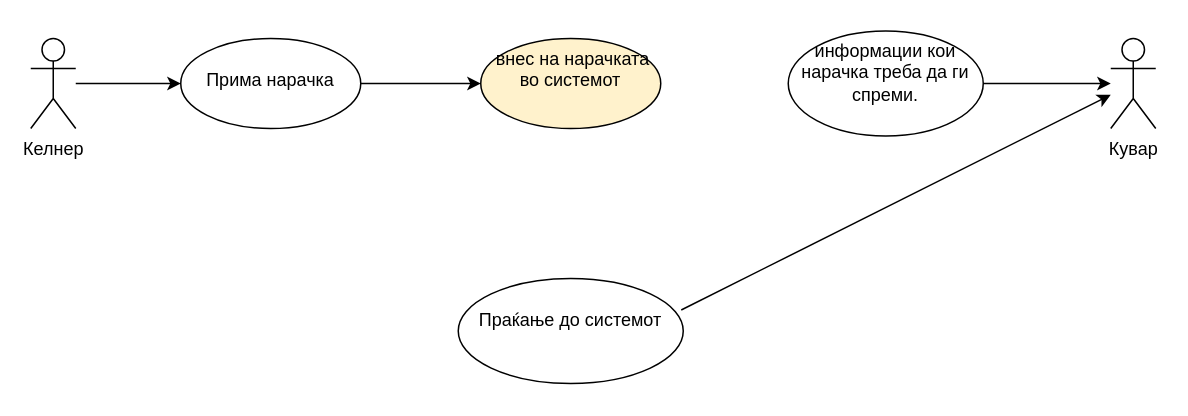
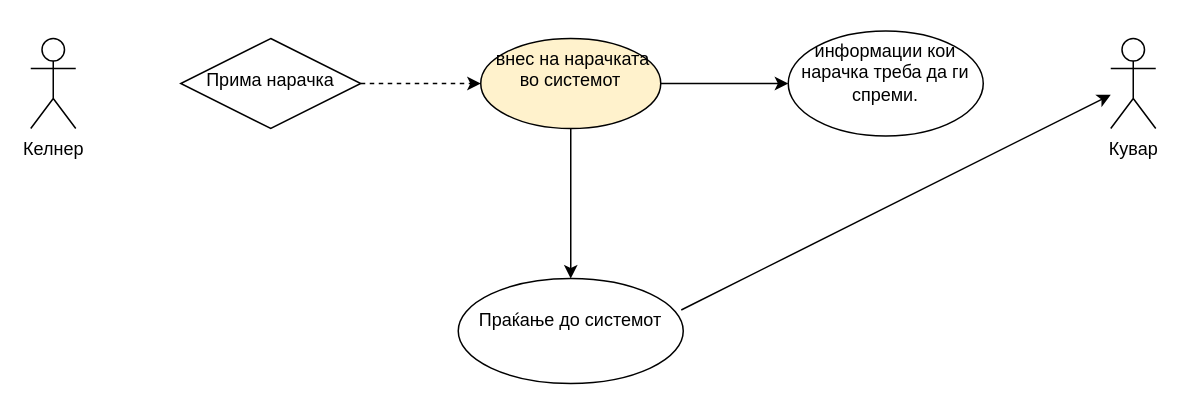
- <mxCell id="2" value="" style="edgeStyle=orthogonalEdgeStyle;rounded=0;orthogonalLoop=1;jettySize=auto;html=1;" edge="1" parent="1" source="3" target="5"><mxGeometry relative="1" as="geometry" /></mxCell>
- <mxCell id="5" value="&lt;br&gt;Прима нарачка" style="ellipse;whiteSpace=wrap;html=1;verticalAlign=top;" vertex="1" parent="1"><mxGeometry x="120" y="25" width="120" height="60" as="geometry" /></mxCell>
+ <mxCell id="5" value="&lt;br&gt;Прима нарачка" style="rhombus;whiteSpace=wrap;html=1;verticalAlign=top;" vertex="1" parent="1"><mxGeometry x="120" y="25" width="120" height="60" as="geometry" /></mxCell>
- <mxCell id="4" value="" style="edgeStyle=orthogonalEdgeStyle;rounded=0;orthogonalLoop=1;jettySize=auto;html=1;" edge="1" parent="1" source="5" target="8"><mxGeometry relative="1" as="geometry" /></mxCell>
+ <mxCell id="4" value="" style="edgeStyle=orthogonalEdgeStyle;rounded=0;orthogonalLoop=1;jettySize=auto;html=1;dashed=1;" edge="1" parent="1" source="5" target="8"><mxGeometry relative="1" as="geometry" /></mxCell>
+ <mxCell id="7" value="" style="edgeStyle=orthogonalEdgeStyle;rounded=0;orthogonalLoop=1;jettySize=auto;html=1;" edge="1" parent="1" source="8" target="11"><mxGeometry relative="1" as="geometry" /></mxCell>
- <mxCell id="10" value="" style="edgeStyle=orthogonalEdgeStyle;rounded=0;orthogonalLoop=1;jettySize=auto;html=1;" edge="1" parent="1" source="11" target="12"><mxGeometry relative="1" as="geometry" /></mxCell>
+ <mxCell id="6" value="" style="edgeStyle=orthogonalEdgeStyle;rounded=0;orthogonalLoop=1;jettySize=auto;html=1;" edge="1" parent="1" source="8" target="9"><mxGeometry relative="1" as="geometry" /></mxCell>
